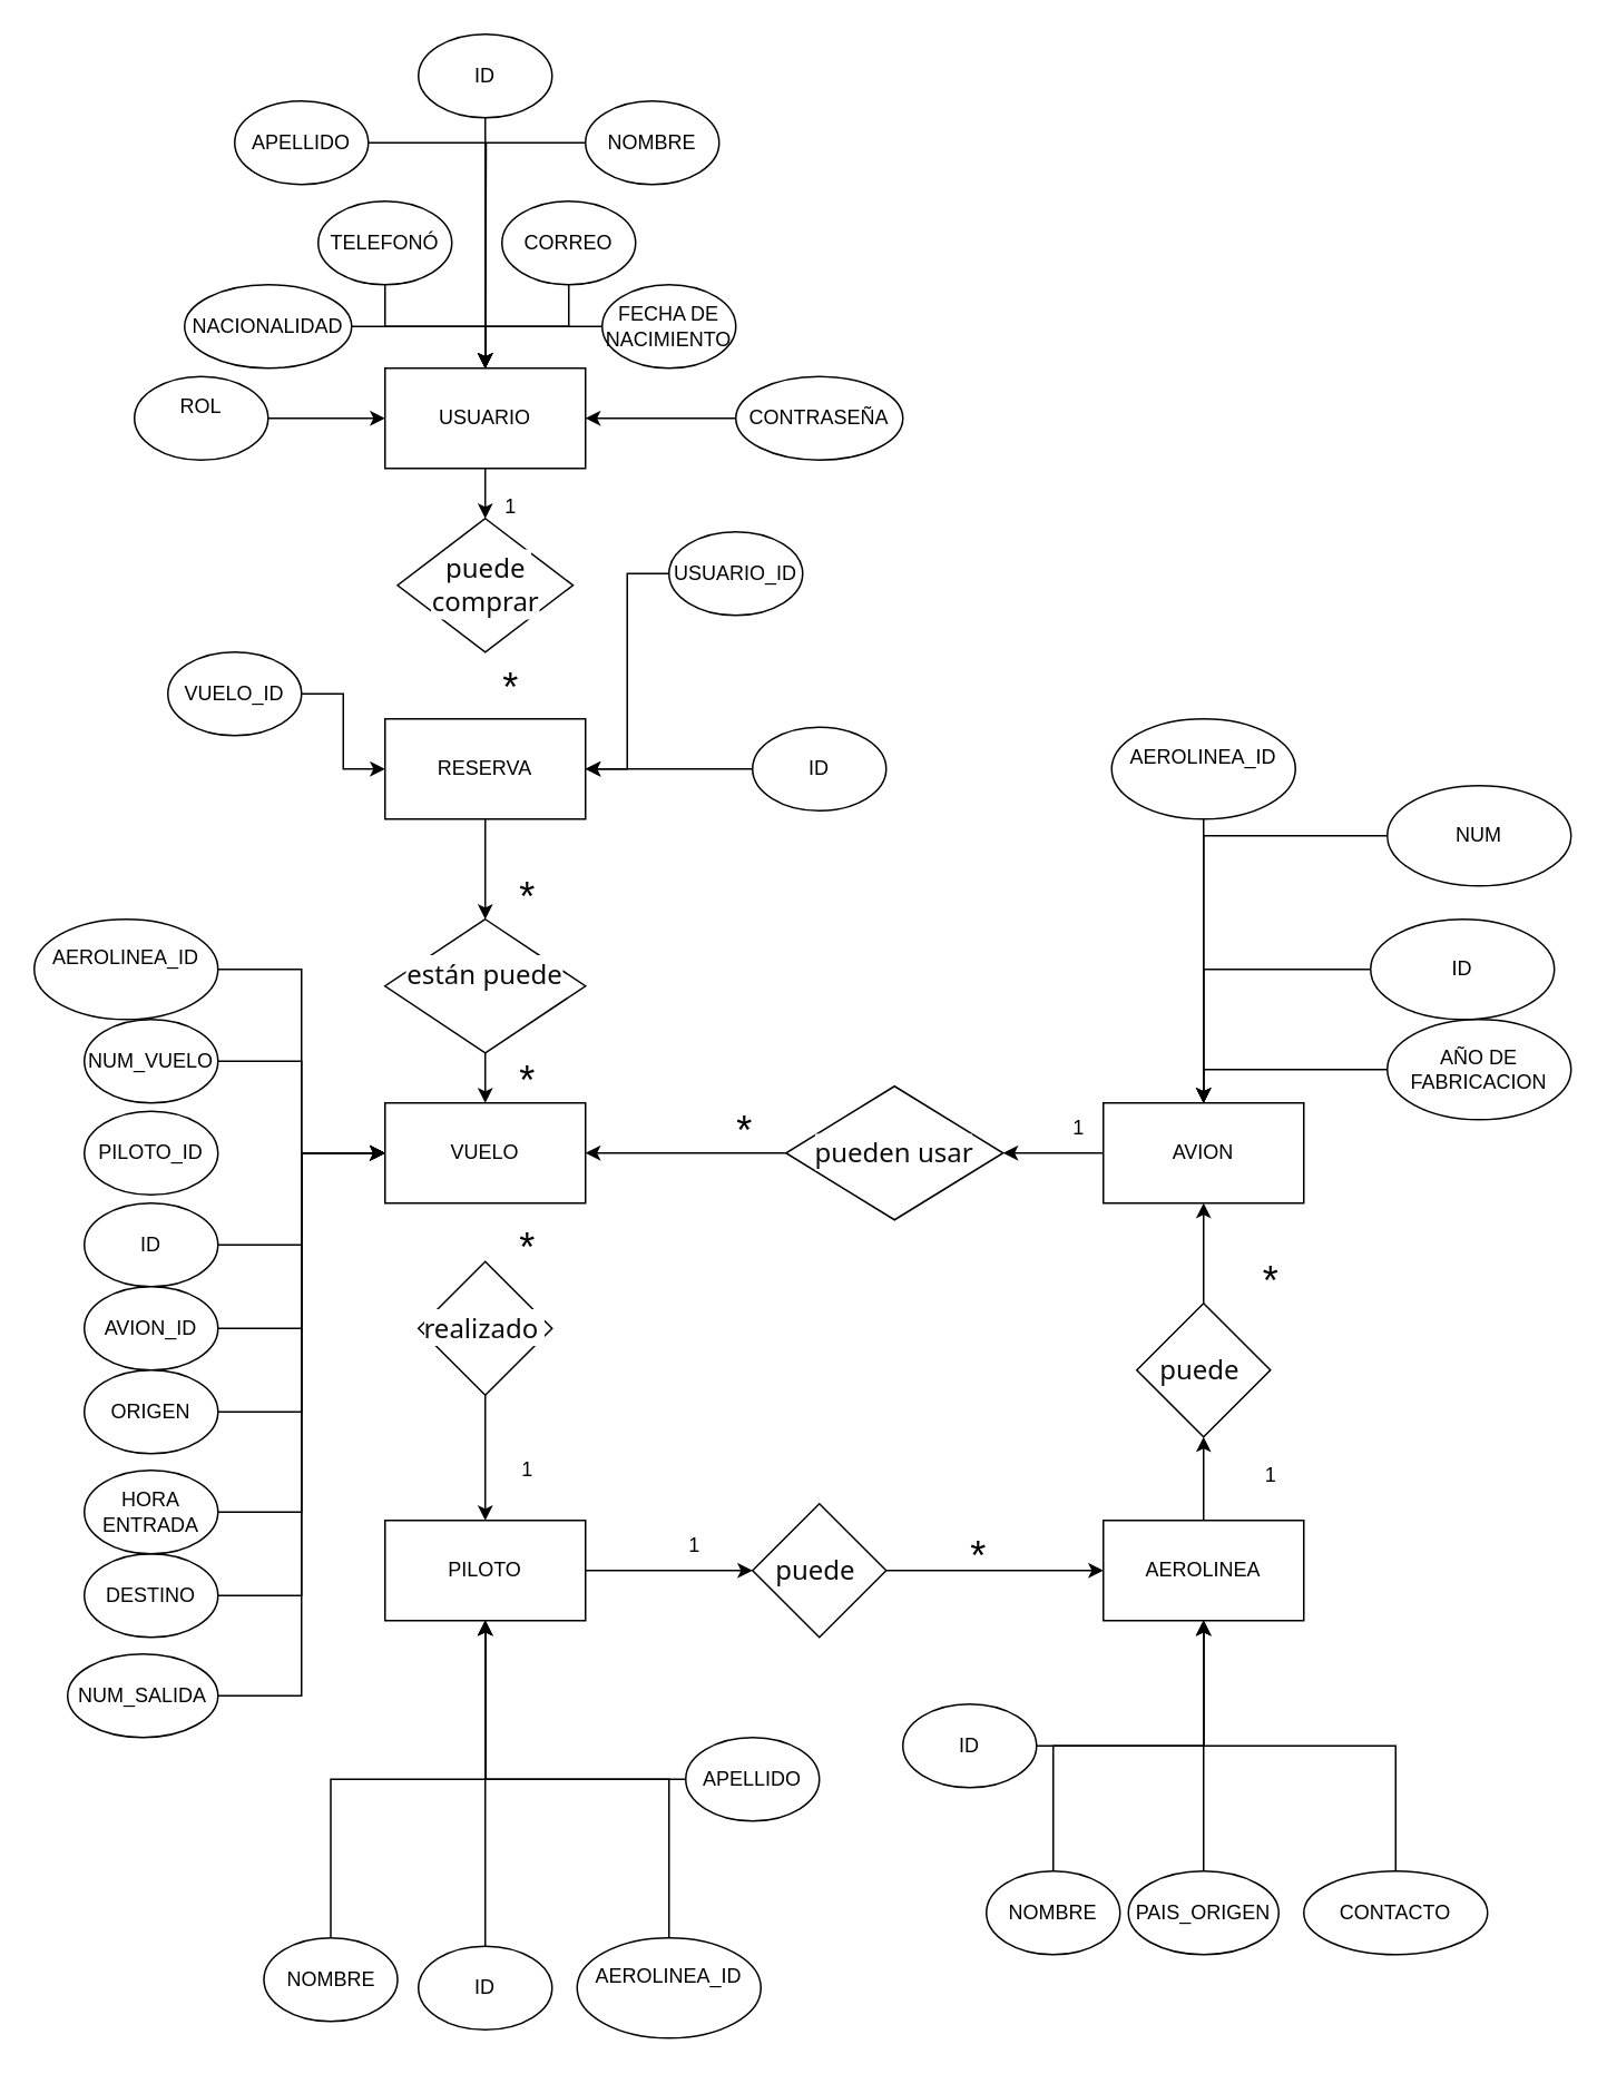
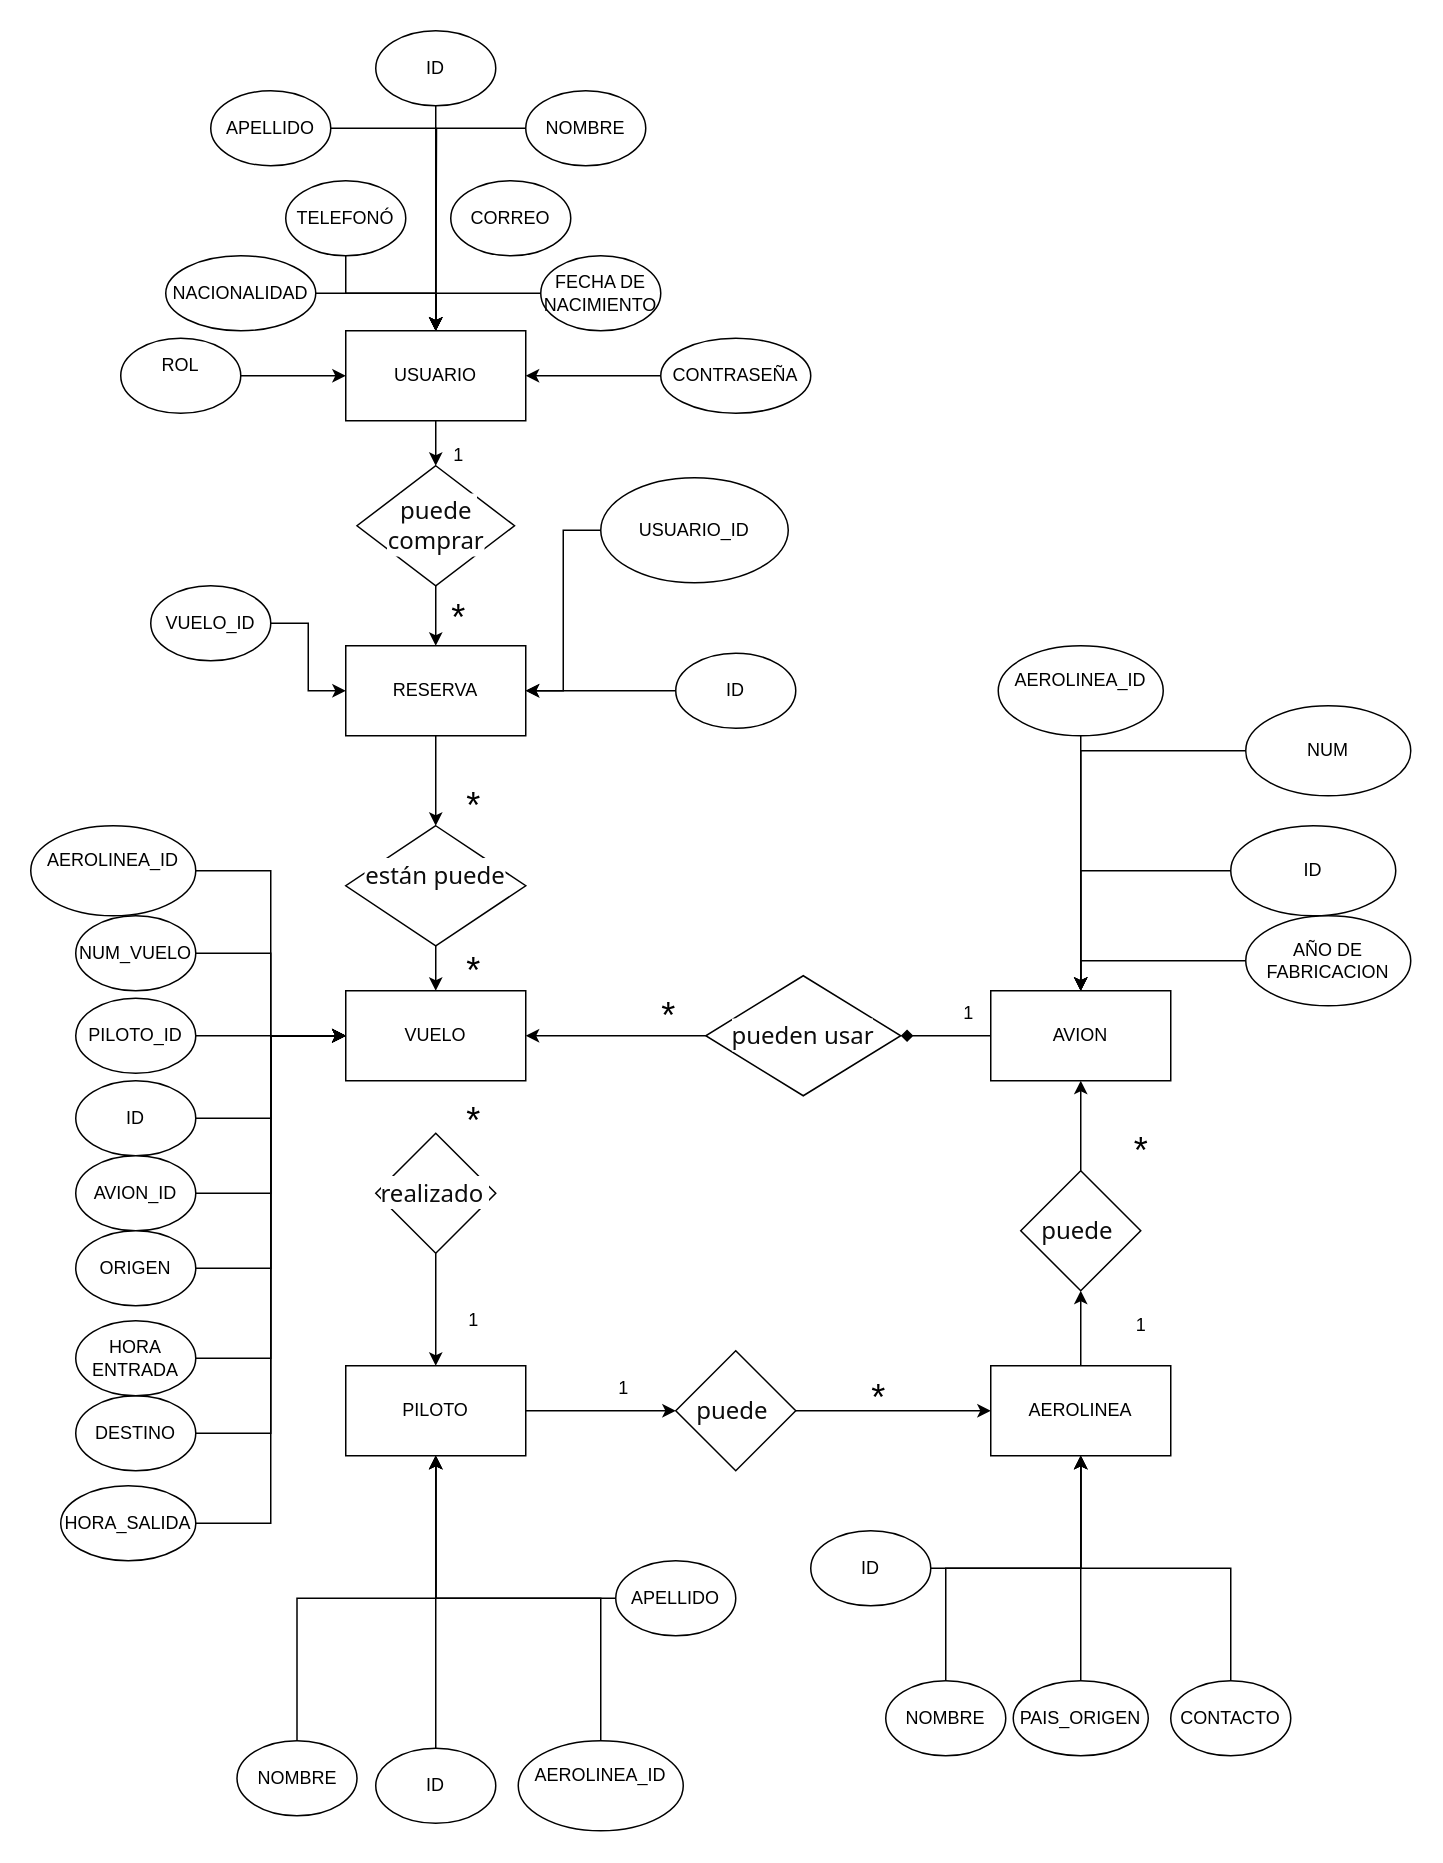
- <mxCell id="19" style="edgeStyle=orthogonalEdgeStyle;rounded=0;orthogonalLoop=1;jettySize=auto;html=1;entryX=0.5;entryY=0;entryDx=0;entryDy=0;" edge="1" parent="1" source="20" target="3"><mxGeometry relative="1" as="geometry" /></mxCell>
- <mxCell id="34" value="&lt;font style=&quot;vertical-align: inherit;&quot;&gt;&lt;font style=&quot;vertical-align: inherit;&quot;&gt;&lt;font style=&quot;vertical-align: inherit;&quot;&gt;&lt;font style=&quot;vertical-align: inherit;&quot;&gt;USUARIO_ID&lt;/font&gt;&lt;/font&gt;&lt;/font&gt;&lt;/font&gt;" style="ellipse;whiteSpace=wrap;html=1;" vertex="1" parent="1"><mxGeometry x="400" y="318" width="80" height="50" as="geometry" /></mxCell>
+ <mxCell id="34" value="&lt;font style=&quot;vertical-align: inherit;&quot;&gt;&lt;font style=&quot;vertical-align: inherit;&quot;&gt;&lt;font style=&quot;vertical-align: inherit;&quot;&gt;&lt;font style=&quot;vertical-align: inherit;&quot;&gt;USUARIO_ID&lt;/font&gt;&lt;/font&gt;&lt;/font&gt;&lt;/font&gt;" style="ellipse;whiteSpace=wrap;html=1;" vertex="1" parent="1"><mxGeometry x="400" y="318" width="125" height="70" as="geometry" /></mxCell>
+ <mxCell id="37" value="" style="edgeStyle=orthogonalEdgeStyle;rounded=0;orthogonalLoop=1;jettySize=auto;html=1;" edge="1" parent="1" source="38" target="5"><mxGeometry relative="1" as="geometry" /></mxCell>
+ <mxCell id="53" style="edgeStyle=orthogonalEdgeStyle;rounded=0;orthogonalLoop=1;jettySize=auto;html=1;entryX=0;entryY=0.5;entryDx=0;entryDy=0;" edge="1" parent="1" source="54" target="10"><mxGeometry relative="1" as="geometry" /></mxCell>
- <mxCell id="6" value="" style="edgeStyle=orthogonalEdgeStyle;rounded=0;orthogonalLoop=1;jettySize=auto;html=1;" edge="1" parent="1" source="7" target="66"><mxGeometry relative="1" as="geometry" /></mxCell>
+ <mxCell id="6" value="" style="edgeStyle=orthogonalEdgeStyle;rounded=0;orthogonalLoop=1;jettySize=auto;html=1;endArrow=diamond;" edge="1" parent="1" source="7" target="66"><mxGeometry relative="1" as="geometry" /></mxCell>
- <mxCell id="60" value="&lt;font style=&quot;vertical-align: inherit;&quot;&gt;&lt;font style=&quot;vertical-align: inherit;&quot;&gt;&lt;font style=&quot;vertical-align: inherit;&quot;&gt;&lt;font style=&quot;vertical-align: inherit;&quot;&gt;NUM_SALIDA&lt;/font&gt;&lt;/font&gt;&lt;/font&gt;&lt;/font&gt;" style="ellipse;whiteSpace=wrap;html=1;" vertex="1" parent="1"><mxGeometry x="40" y="990" width="90" height="50" as="geometry" /></mxCell>
+ <mxCell id="60" value="&lt;font style=&quot;vertical-align: inherit;&quot;&gt;&lt;font style=&quot;vertical-align: inherit;&quot;&gt;&lt;font style=&quot;vertical-align: inherit;&quot;&gt;&lt;font style=&quot;vertical-align: inherit;&quot;&gt;HORA_SALIDA&lt;/font&gt;&lt;/font&gt;&lt;/font&gt;&lt;/font&gt;" style="ellipse;whiteSpace=wrap;html=1;" vertex="1" parent="1"><mxGeometry x="40" y="990" width="90" height="50" as="geometry" /></mxCell>
- <mxCell id="86" value="&lt;font style=&quot;vertical-align: inherit;&quot;&gt;&lt;font style=&quot;vertical-align: inherit;&quot;&gt;&lt;font style=&quot;vertical-align: inherit;&quot;&gt;&lt;font style=&quot;vertical-align: inherit;&quot;&gt;CONTACTO&lt;/font&gt;&lt;/font&gt;&lt;/font&gt;&lt;/font&gt;" style="ellipse;whiteSpace=wrap;html=1;" vertex="1" parent="1"><mxGeometry x="780" y="1120" width="110" height="50" as="geometry" /></mxCell>
+ <mxCell id="86" value="&lt;font style=&quot;vertical-align: inherit;&quot;&gt;&lt;font style=&quot;vertical-align: inherit;&quot;&gt;&lt;font style=&quot;vertical-align: inherit;&quot;&gt;&lt;font style=&quot;vertical-align: inherit;&quot;&gt;CONTACTO&lt;/font&gt;&lt;/font&gt;&lt;/font&gt;&lt;/font&gt;" style="ellipse;whiteSpace=wrap;html=1;" vertex="1" parent="1"><mxGeometry x="780" y="1120" width="80" height="50" as="geometry" /></mxCell>
